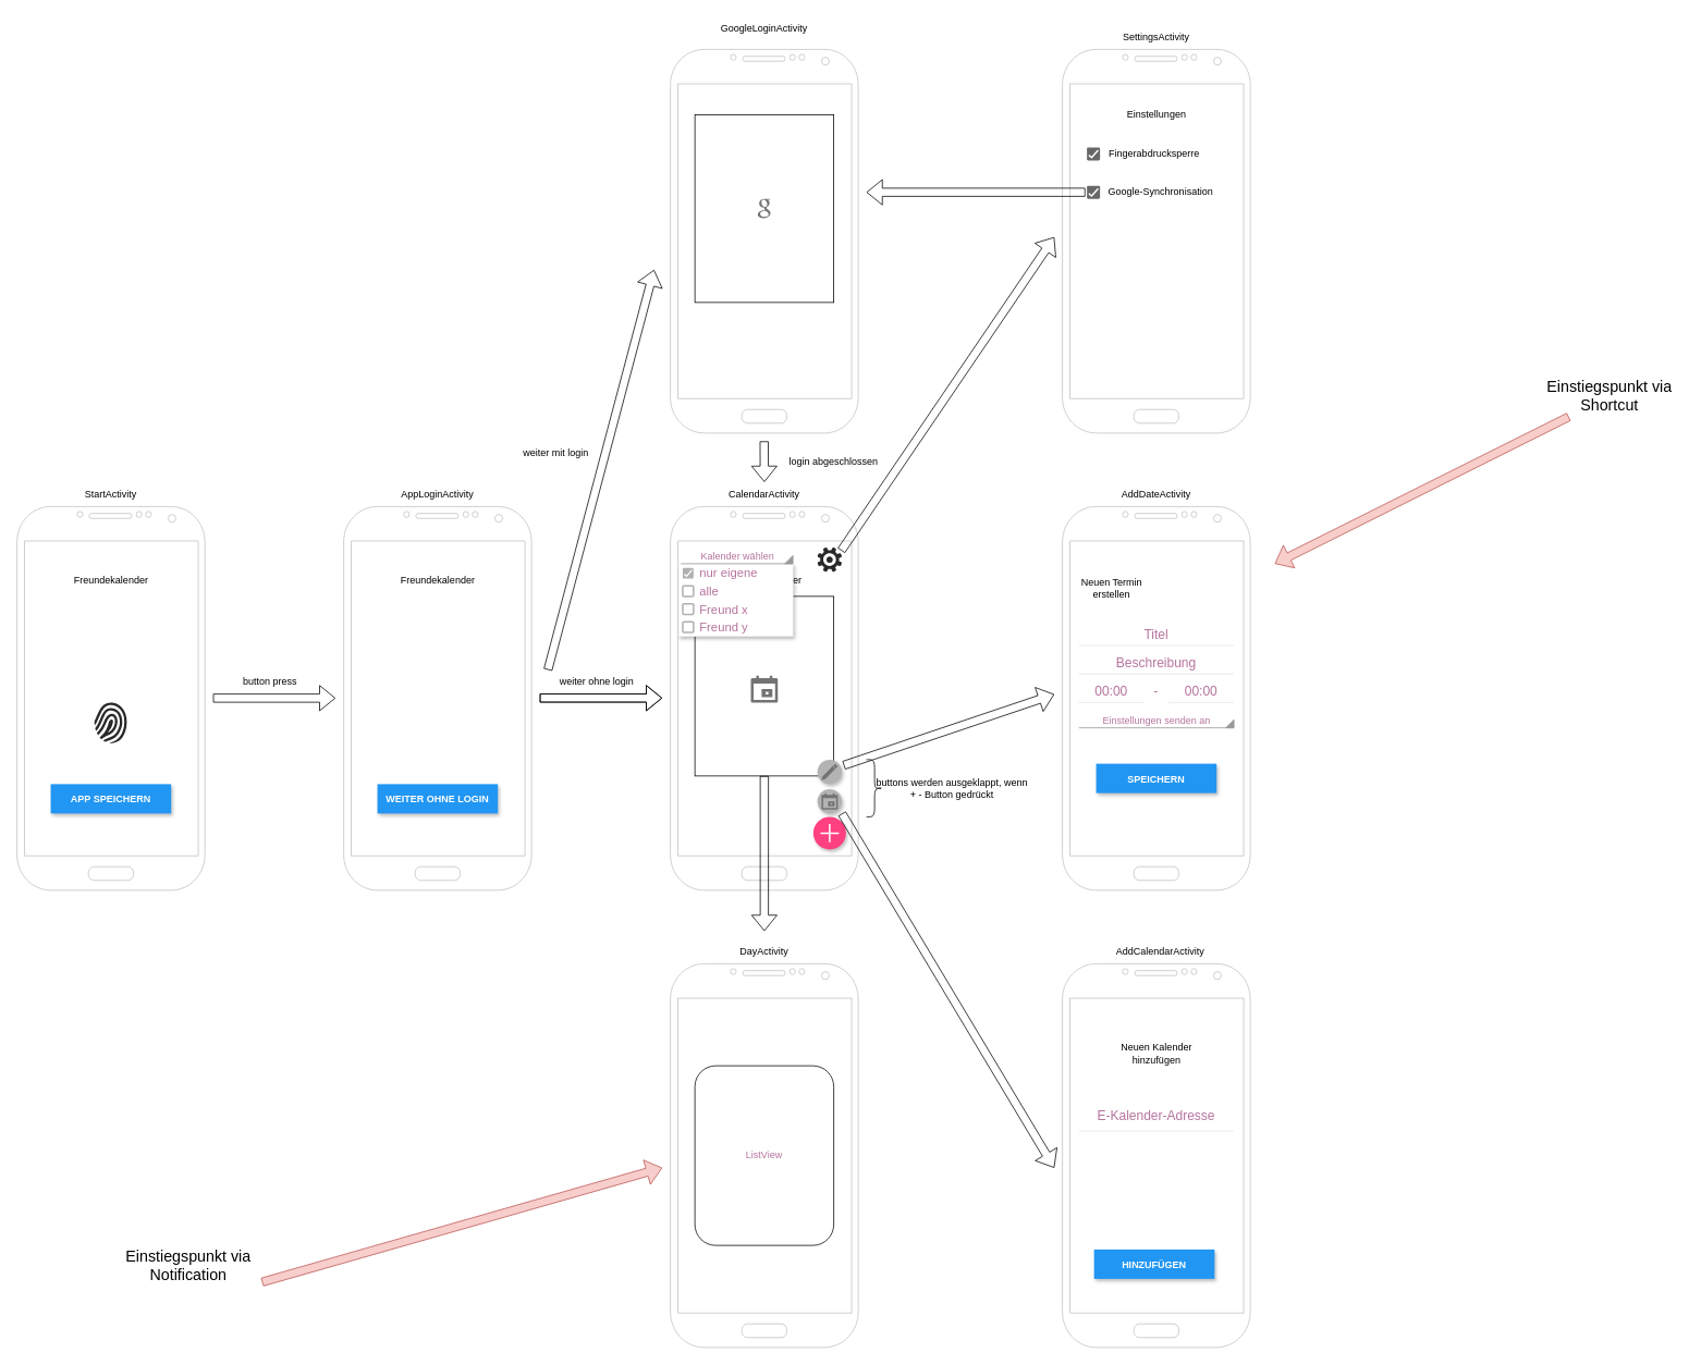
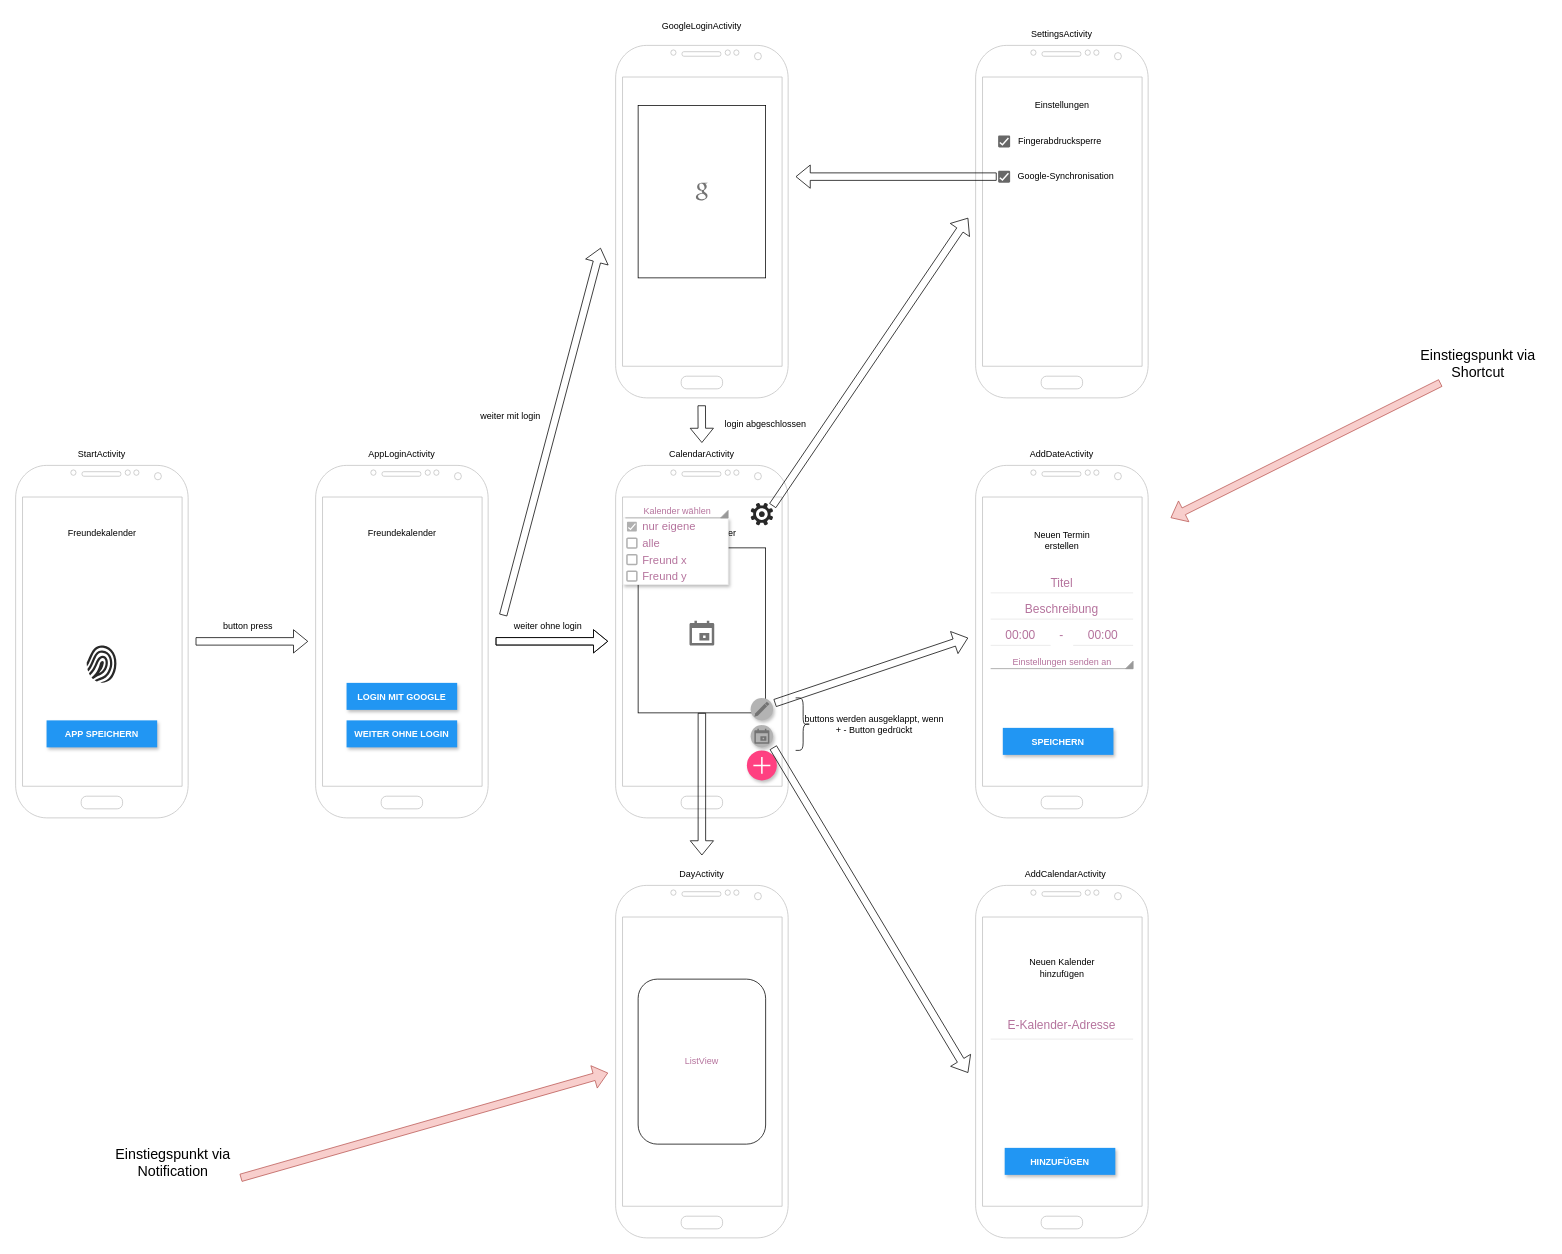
- <mxCell id="62" value="Neuen Termin&lt;br&gt;erstellen" style="text;html=1;strokeColor=none;fillColor=none;align=center;verticalAlign=middle;whiteSpace=wrap;rounded=0;" parent="1" vertex="1"><mxGeometry x="1307.5" y="690" width="105" height="60" as="geometry" /></mxCell>
+ <mxCell id="62" value="Neuen Termin&lt;br&gt;erstellen" style="text;html=1;strokeColor=none;fillColor=none;align=center;verticalAlign=middle;whiteSpace=wrap;rounded=0;" parent="1" vertex="1"><mxGeometry x="1362.5" y="690" width="105" height="60" as="geometry" /></mxCell>
+ <mxCell id="13" value="LOGIN MIT GOOGLE" style="dashed=0;align=center;fontSize=12;shape=rect;fillColor=#2196F3;strokeColor=none;fontStyle=1;shadow=1;fontColor=#ffffff;" parent="1" vertex="1"><mxGeometry x="461.25" y="910" width="147.5" height="36" as="geometry" /></mxCell>
- <mxCell id="73" value="SPEICHERN" style="dashed=0;align=center;fontSize=12;shape=rect;fillColor=#2196F3;strokeColor=none;fontStyle=1;shadow=1;fontColor=#ffffff;" parent="1" vertex="1"><mxGeometry x="1341.25" y="935" width="147.5" height="36" as="geometry" /></mxCell>
+ <mxCell id="73" value="SPEICHERN" style="dashed=0;align=center;fontSize=12;shape=rect;fillColor=#2196F3;strokeColor=none;fontStyle=1;shadow=1;fontColor=#ffffff;" parent="1" vertex="1"><mxGeometry x="1336.25" y="970" width="147.5" height="36" as="geometry" /></mxCell>
